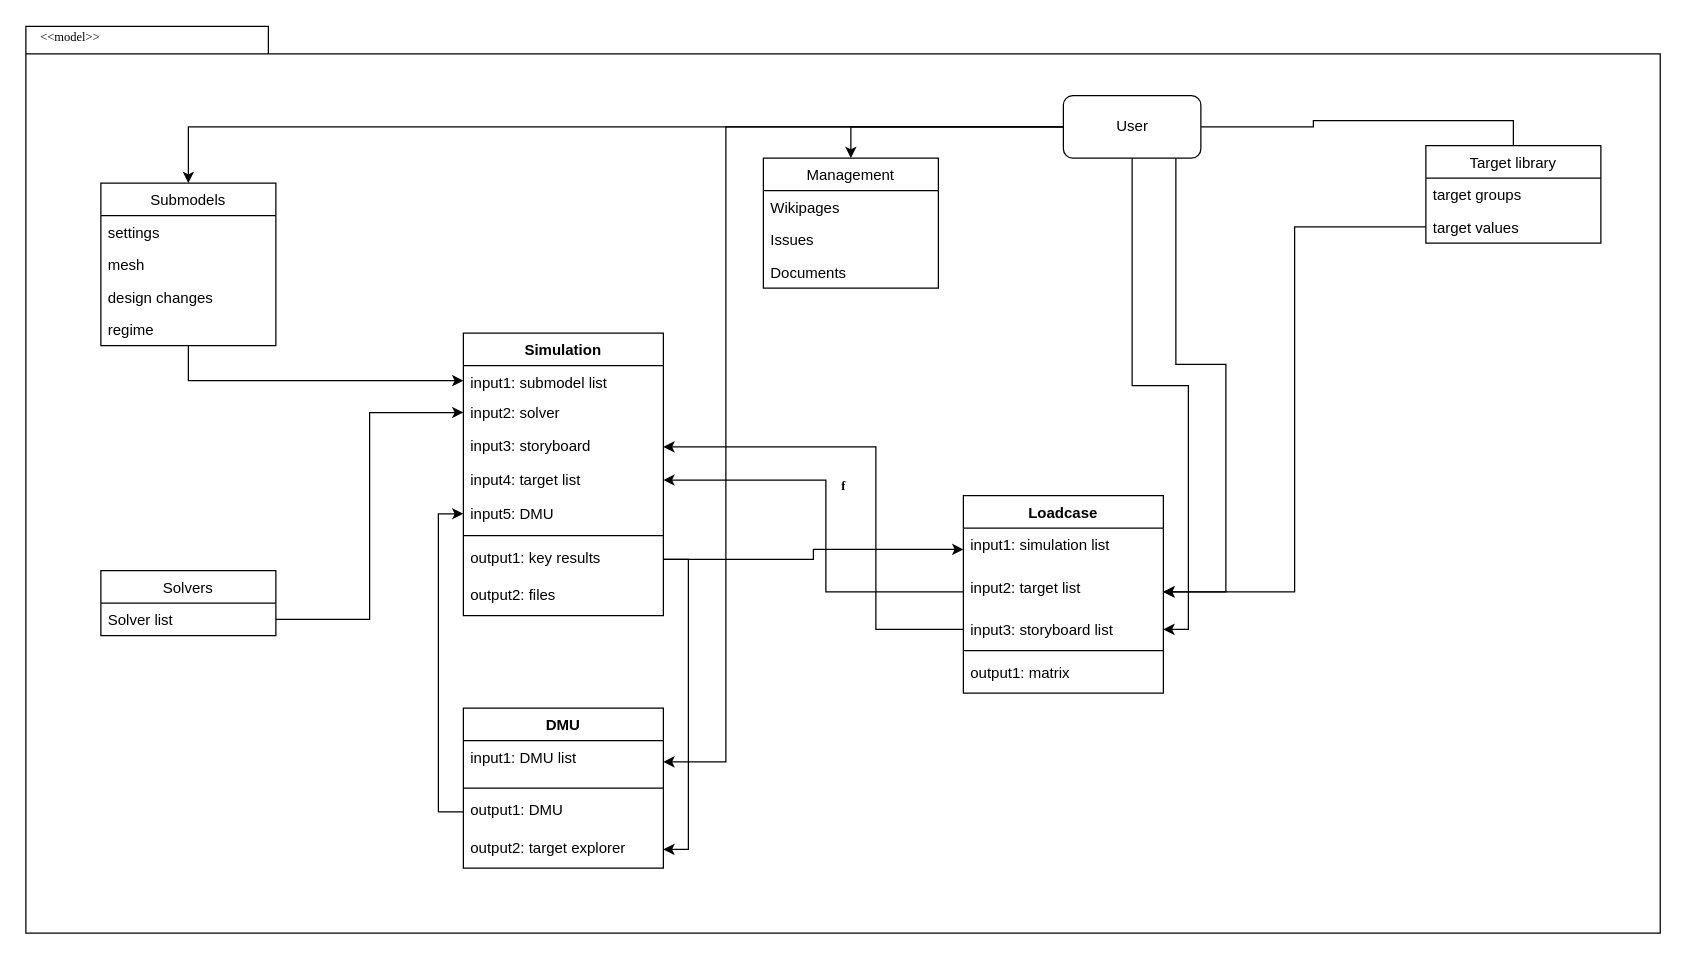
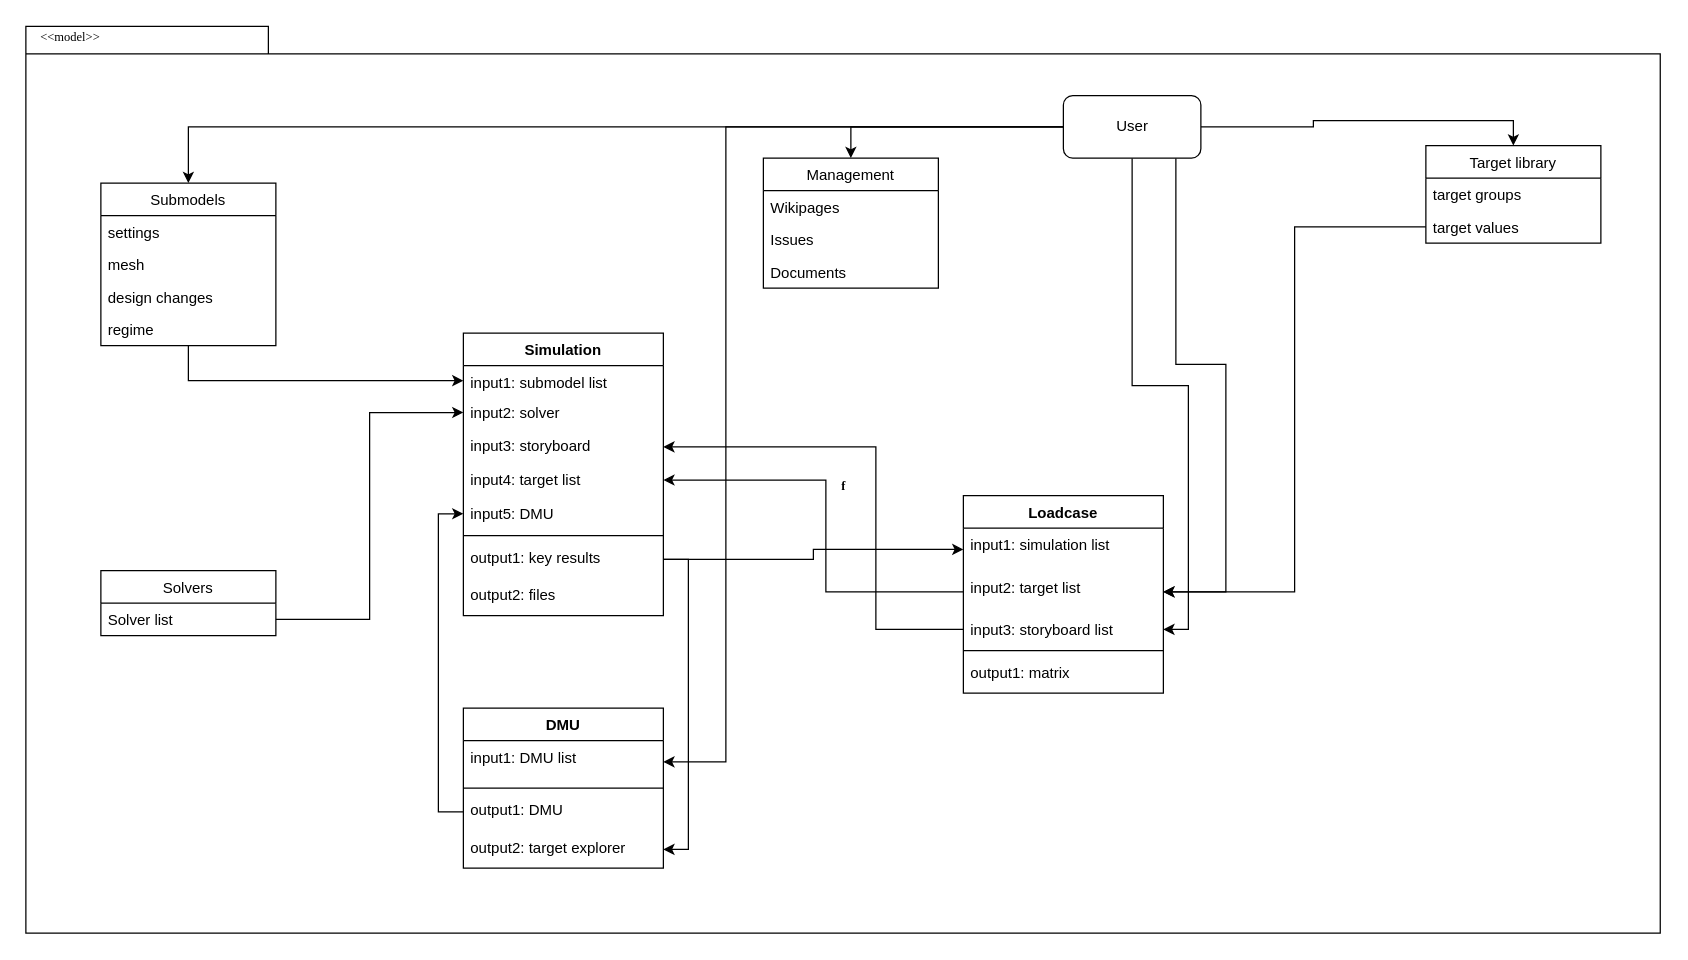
- <mxCell id="33" style="edgeStyle=orthogonalEdgeStyle;rounded=0;orthogonalLoop=1;jettySize=auto;html=1;entryX=0.5;entryY=0;entryDx=0;entryDy=0;endArrow=none;" edge="1" parent="1" source="38" target="25"><mxGeometry relative="1" as="geometry" /></mxCell>
+ <mxCell id="33" style="edgeStyle=orthogonalEdgeStyle;rounded=0;orthogonalLoop=1;jettySize=auto;html=1;entryX=0.5;entryY=0;entryDx=0;entryDy=0;" edge="1" parent="1" source="38" target="25"><mxGeometry relative="1" as="geometry" /></mxCell>
